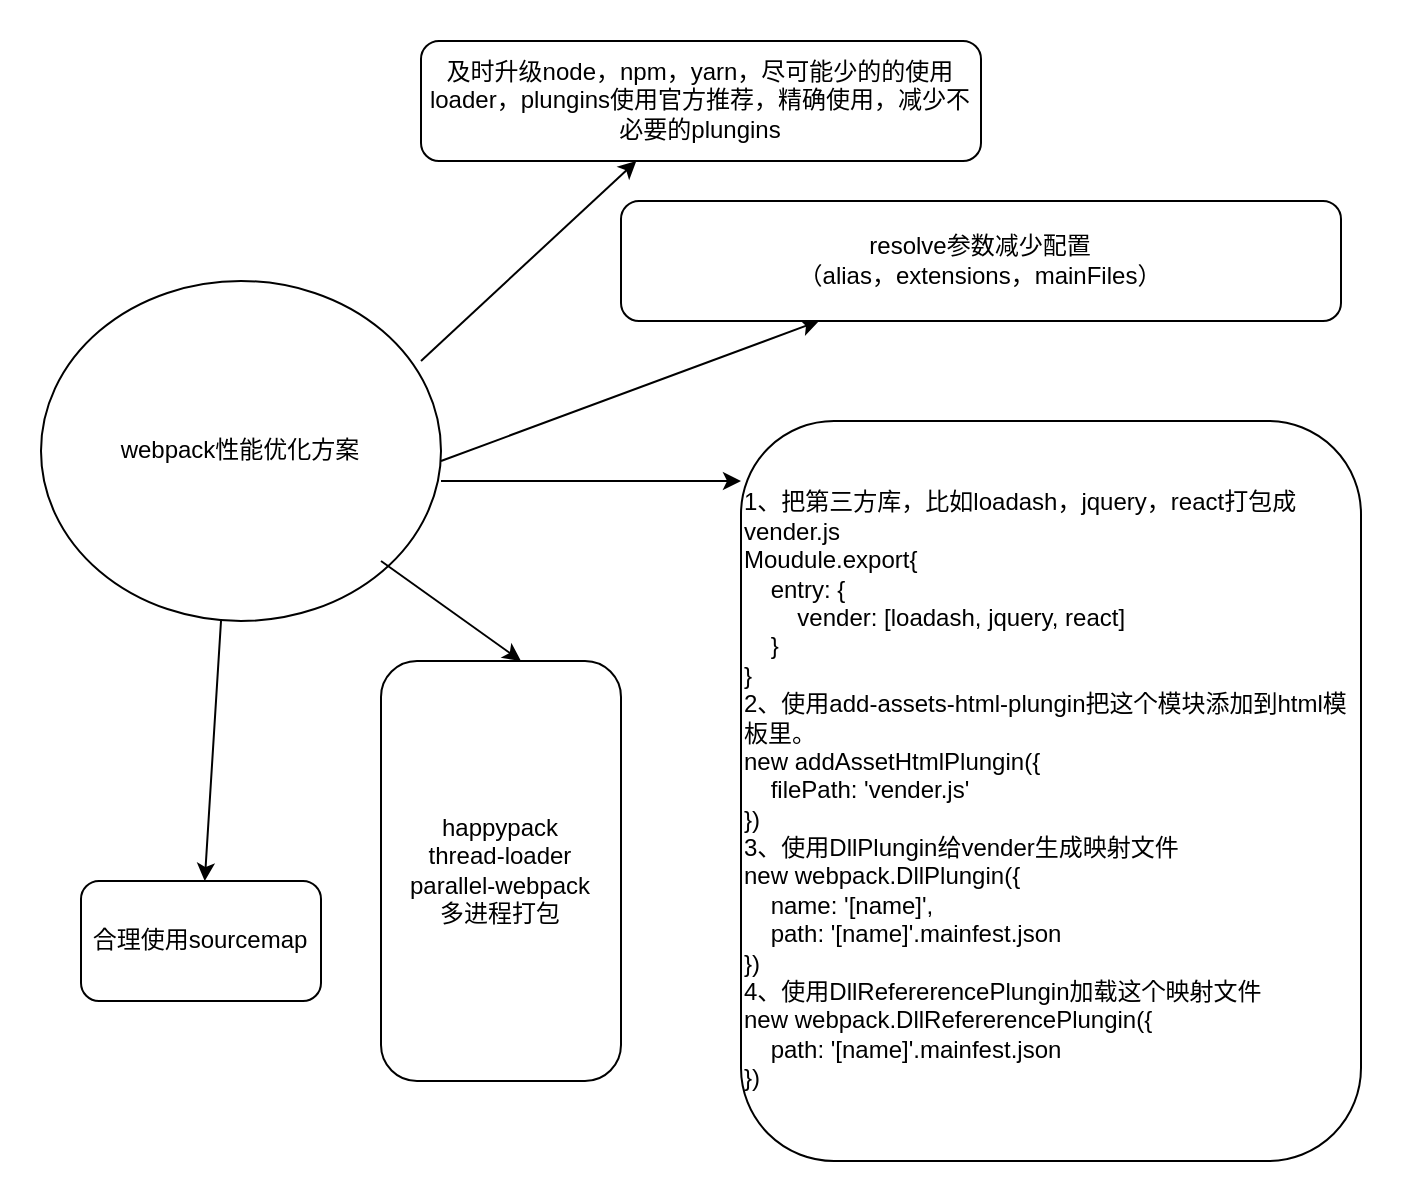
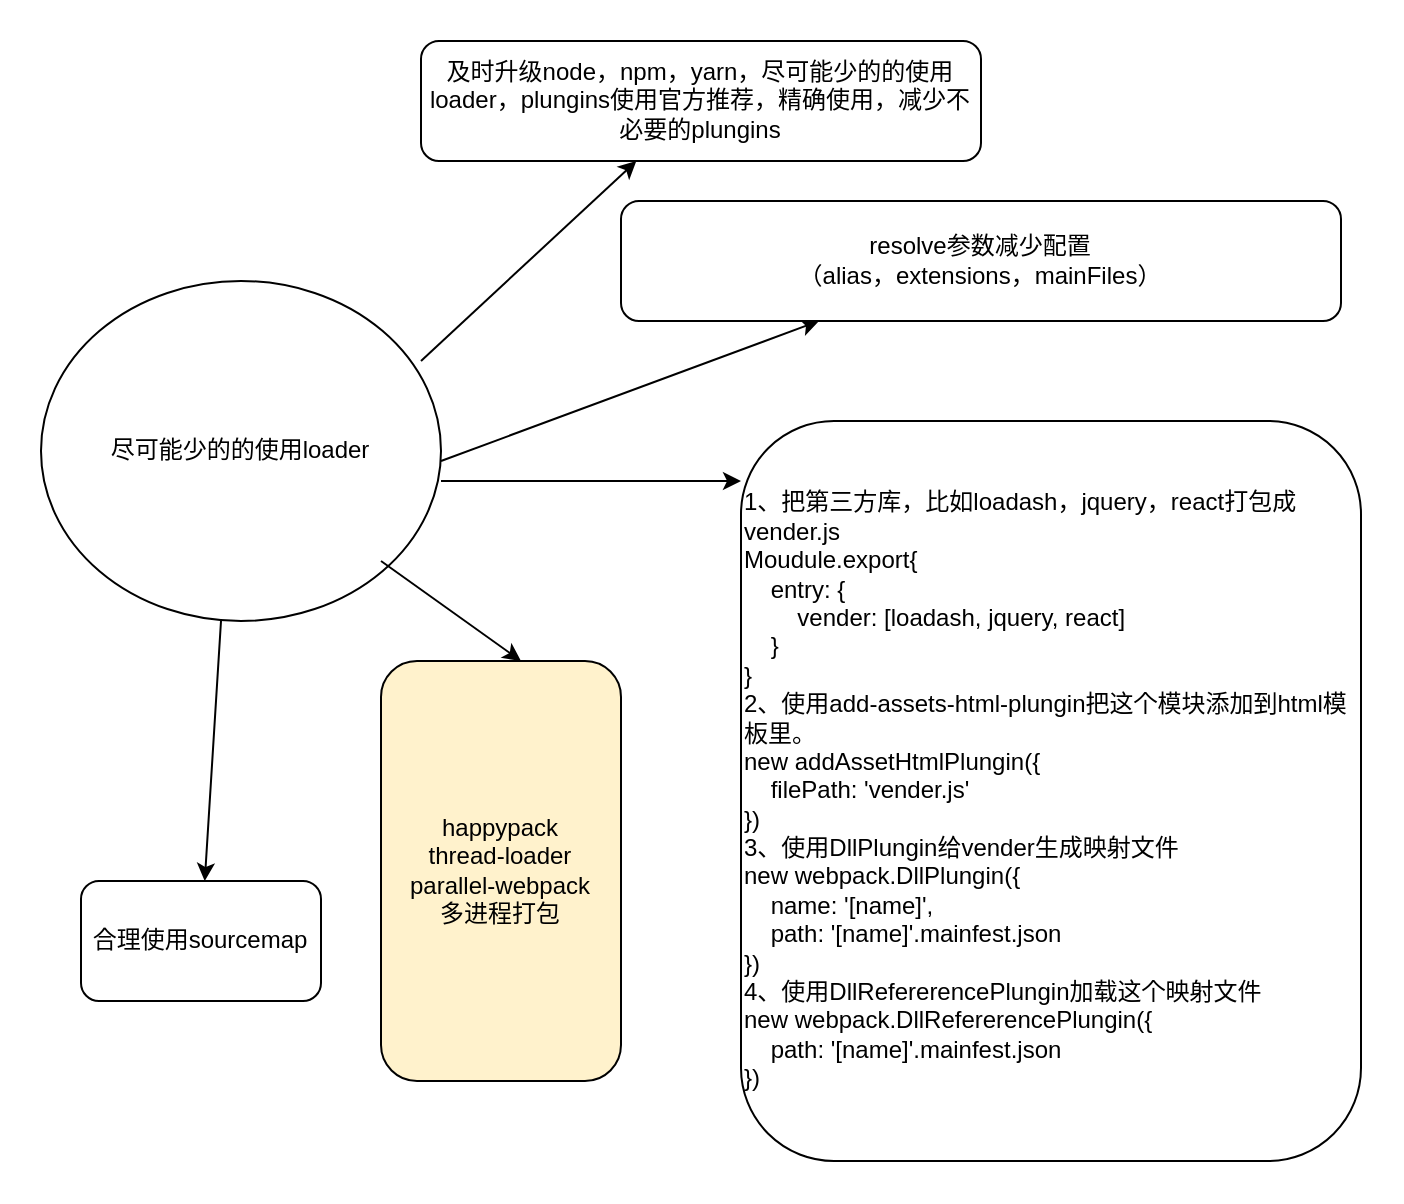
- <mxCell id="2" value="webpack性能优化方案" style="ellipse;whiteSpace=wrap;html=1;" parent="1" vertex="1"><mxGeometry x="20" y="140" width="200" height="170" as="geometry" /></mxCell>
+ <mxCell id="2" value="尽可能少的的使用loader" style="ellipse;whiteSpace=wrap;html=1;" parent="1" vertex="1"><mxGeometry x="20" y="140" width="200" height="170" as="geometry" /></mxCell>
- <mxCell id="10" value="happypack&lt;br&gt;thread-loader&lt;br&gt;parallel-webpack&lt;br&gt;多进程打包" style="rounded=1;whiteSpace=wrap;html=1;" parent="1" vertex="1"><mxGeometry x="190" y="330" width="120" height="210" as="geometry" /></mxCell>
+ <mxCell id="10" value="happypack&lt;br&gt;thread-loader&lt;br&gt;parallel-webpack&lt;br&gt;多进程打包" style="rounded=1;whiteSpace=wrap;html=1;fillColor=#fff2cc;" parent="1" vertex="1"><mxGeometry x="190" y="330" width="120" height="210" as="geometry" /></mxCell>
